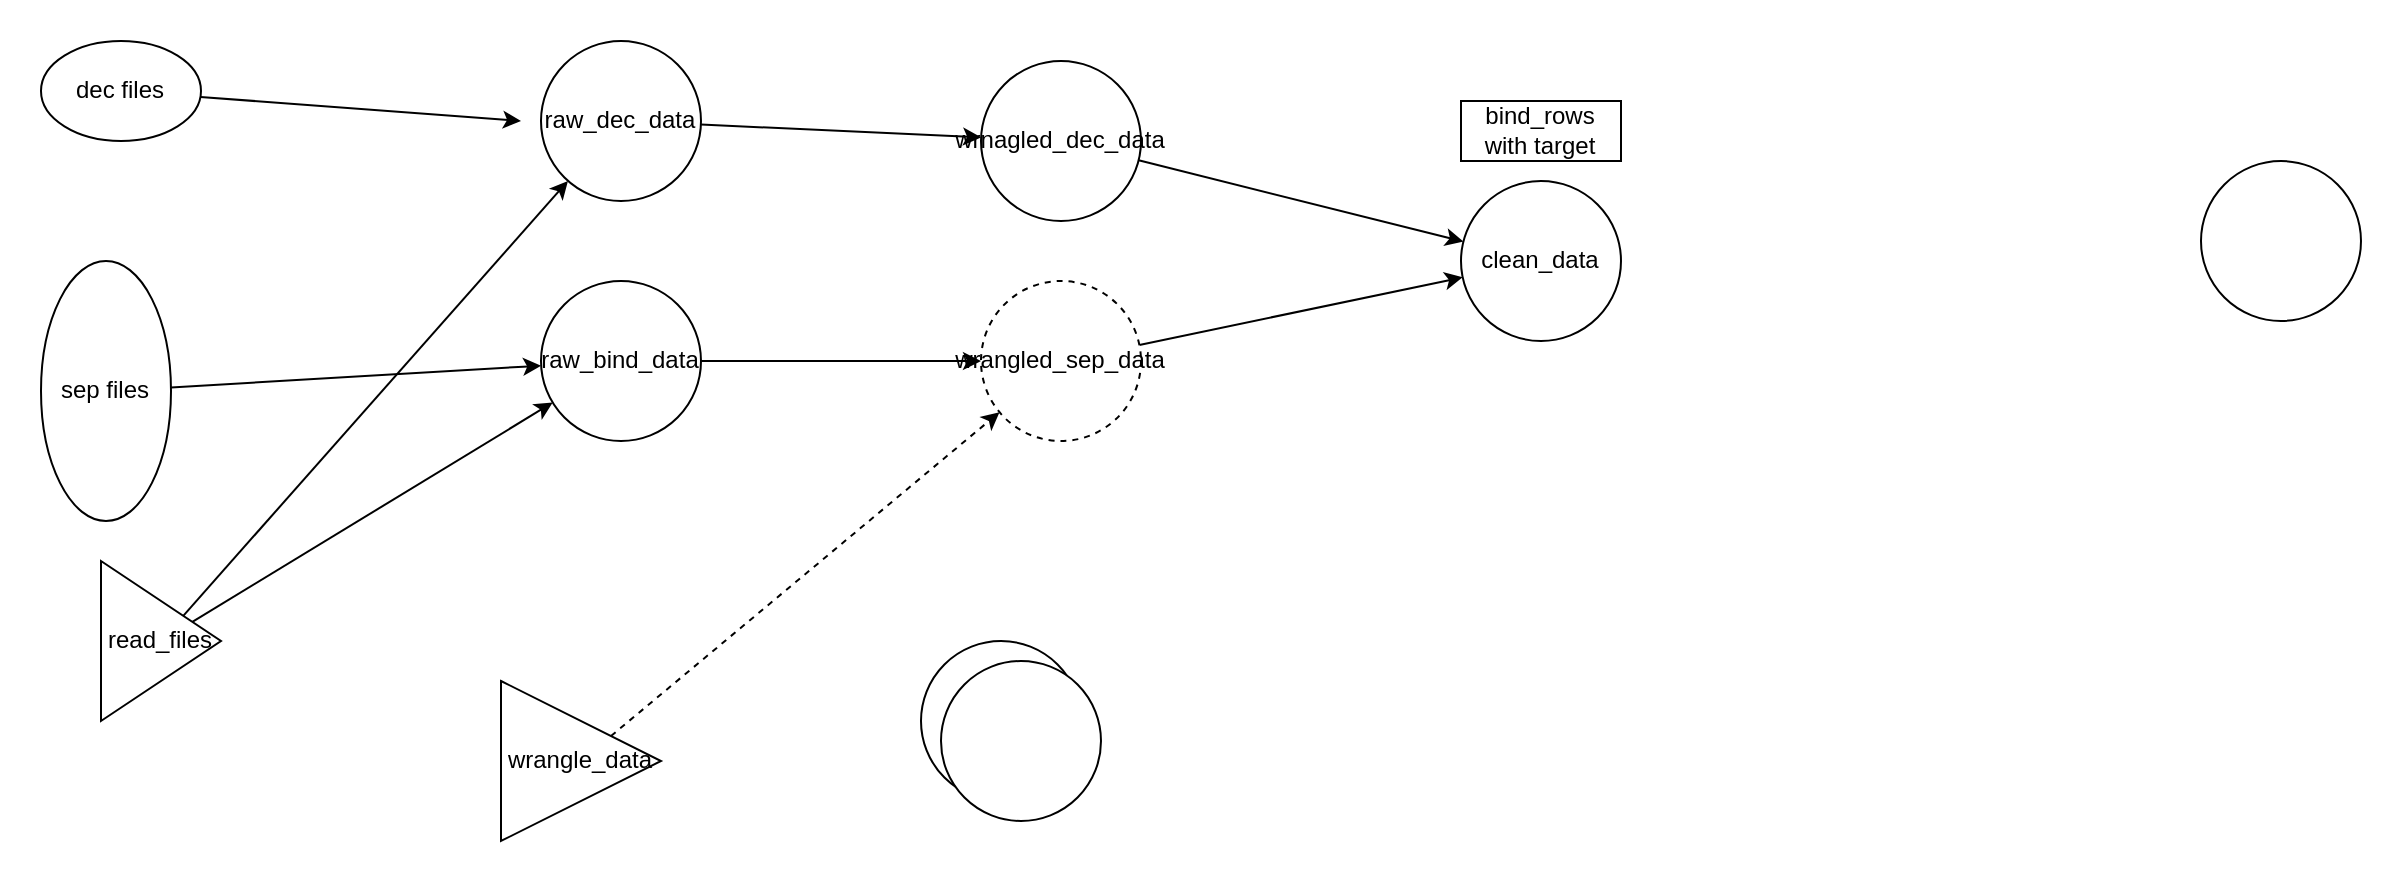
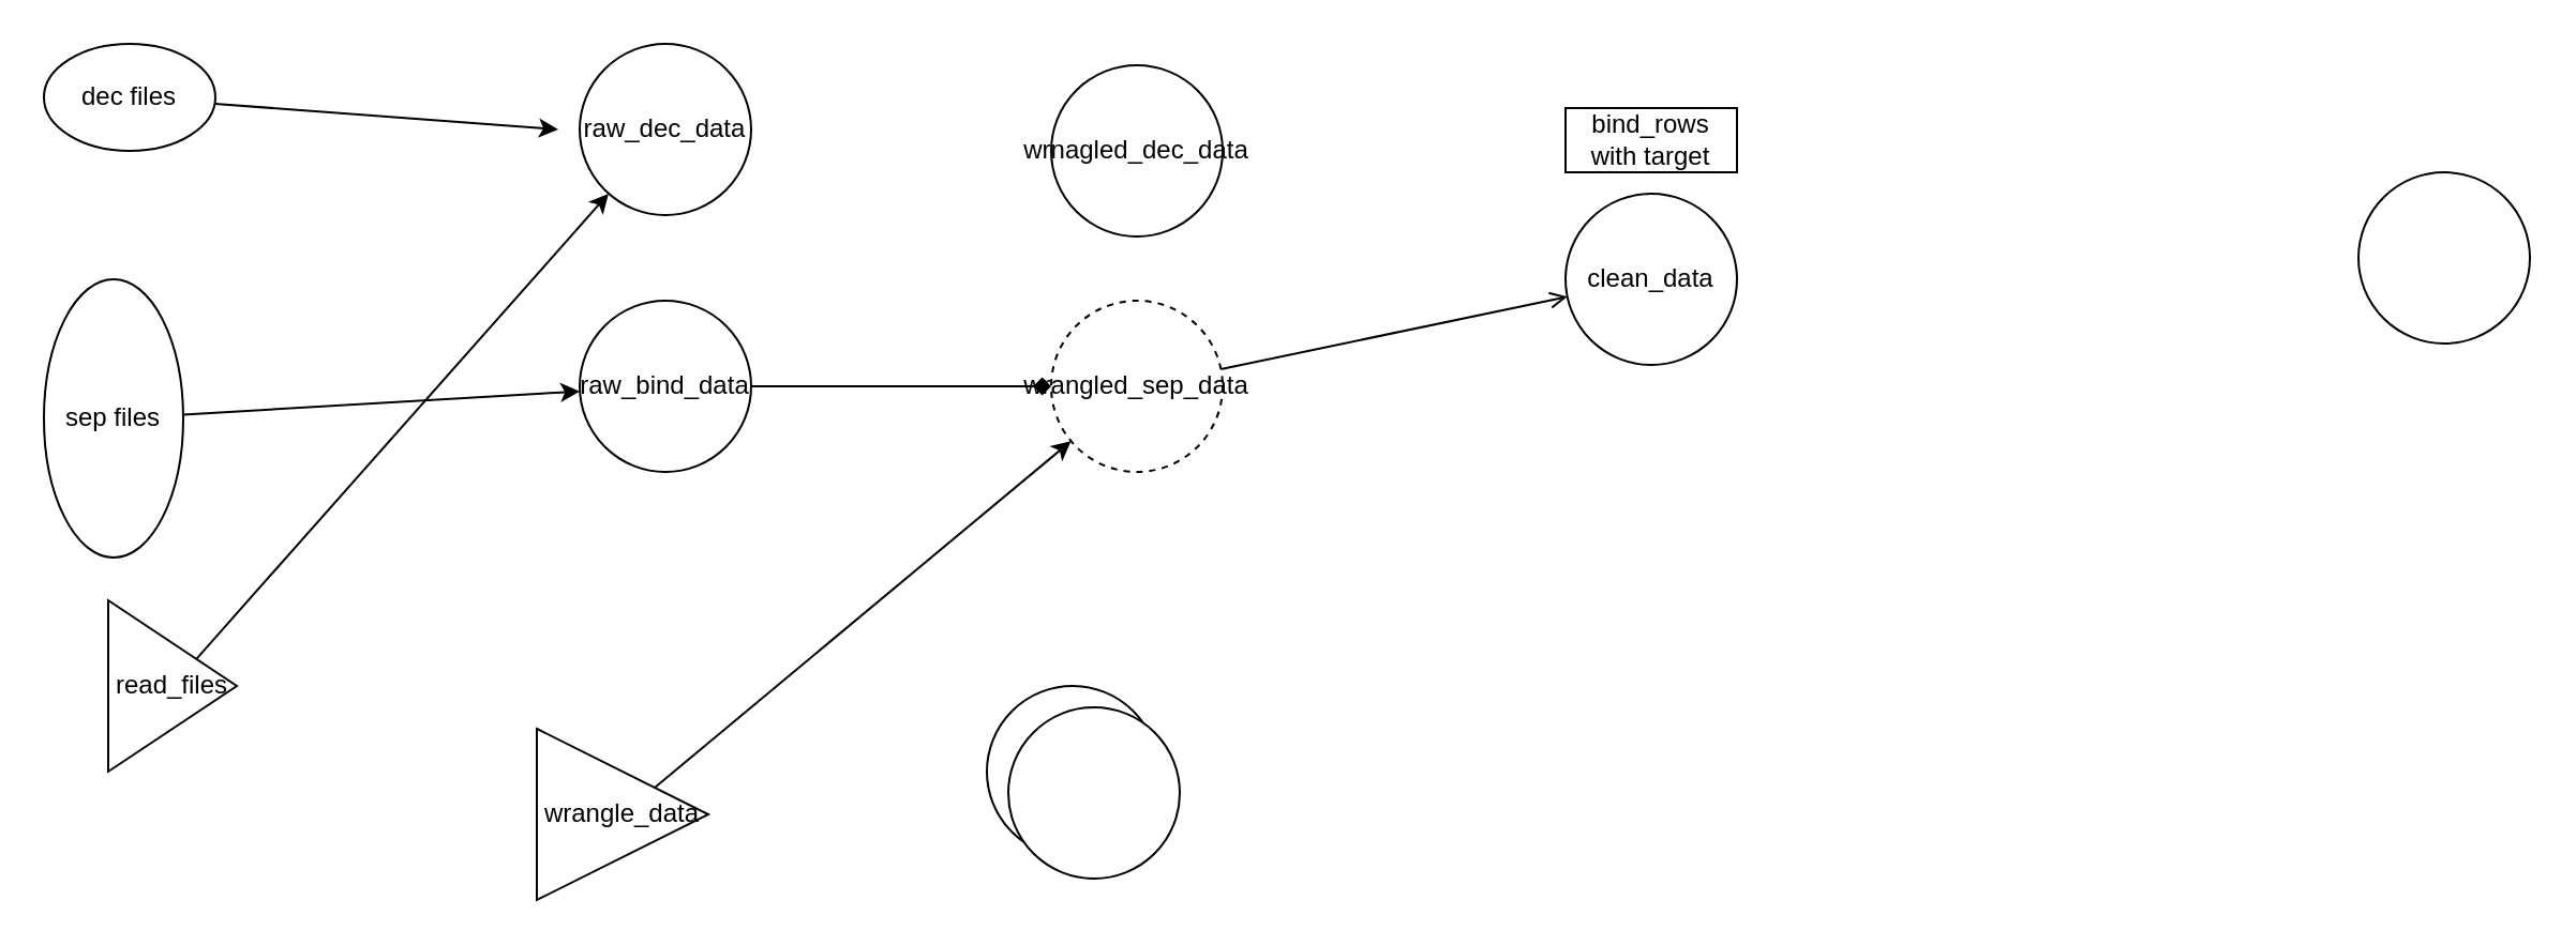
- <mxCell id="8" style="edgeStyle=none;html=1;" edge="1" parent="1" source="9" target="20"><mxGeometry relative="1" as="geometry" /></mxCell>
- <mxCell id="19" style="edgeStyle=none;html=1;" edge="1" parent="1" source="20" target="16"><mxGeometry relative="1" as="geometry" /></mxCell>
- <mxCell id="17" style="edgeStyle=none;html=1;" edge="1" parent="1" source="18" target="16"><mxGeometry relative="1" as="geometry" /></mxCell>
+ <mxCell id="17" style="edgeStyle=none;html=1;endArrow=open;" edge="1" parent="1" source="18" target="16"><mxGeometry relative="1" as="geometry" /></mxCell>
- <mxCell id="6" style="edgeStyle=none;html=1;" edge="1" parent="1" source="7" target="18"><mxGeometry relative="1" as="geometry" /></mxCell>
+ <mxCell id="6" style="edgeStyle=none;html=1;endArrow=diamond;" edge="1" parent="1" source="7" target="18"><mxGeometry relative="1" as="geometry" /></mxCell>
- <mxCell id="10" style="edgeStyle=none;html=1;" edge="1" parent="1" source="12" target="7"><mxGeometry relative="1" as="geometry" /></mxCell>
- <mxCell id="21" style="edgeStyle=none;html=1;dashed=1;" edge="1" parent="1" source="22" target="18"><mxGeometry relative="1" as="geometry" /></mxCell>
+ <mxCell id="21" style="edgeStyle=none;html=1;" edge="1" parent="1" source="22" target="18"><mxGeometry relative="1" as="geometry" /></mxCell>
